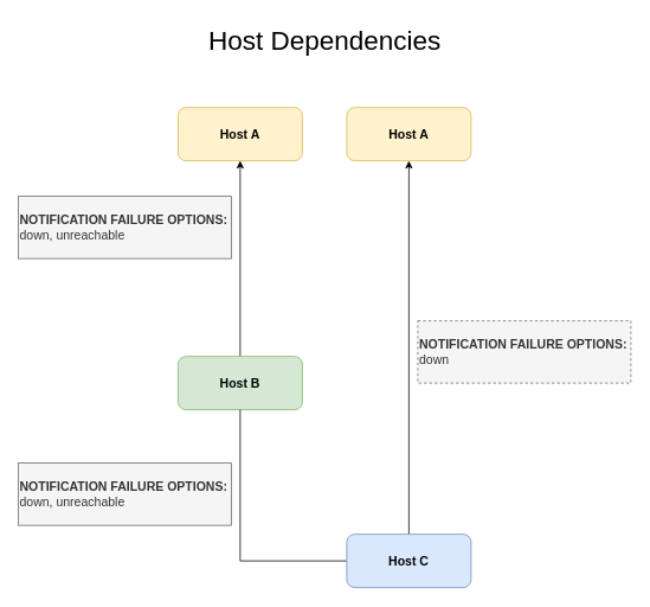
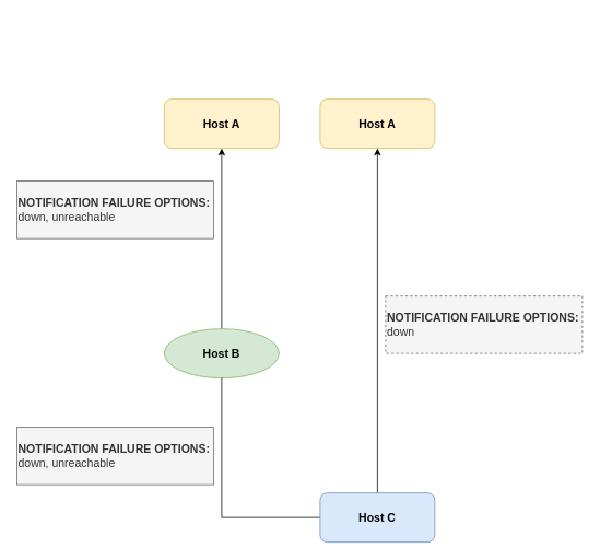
- <mxCell id="3" value="&lt;font style=&quot;font-size: 30px;&quot;&gt;Host Dependencies&lt;/font&gt;" style="text;html=1;align=center;verticalAlign=middle;resizable=0;points=[];autosize=1;strokeColor=none;fillColor=none;" vertex="1" parent="1"><mxGeometry x="220" y="20" width="290" height="50" as="geometry" /></mxCell>
- <mxCell id="7" value="Host B" style="rounded=1;whiteSpace=wrap;html=1;fillColor=#d5e8d4;strokeColor=#82b366;fontSize=14;fontStyle=1" vertex="1" parent="1"><mxGeometry x="200" y="400" width="140" height="60" as="geometry" /></mxCell>
+ <mxCell id="7" value="Host B" style="ellipse;whiteSpace=wrap;html=1;fillColor=#d5e8d4;strokeColor=#82b366;fontSize=14;fontStyle=1;" vertex="1" parent="1"><mxGeometry x="200" y="400" width="140" height="60" as="geometry" /></mxCell>
